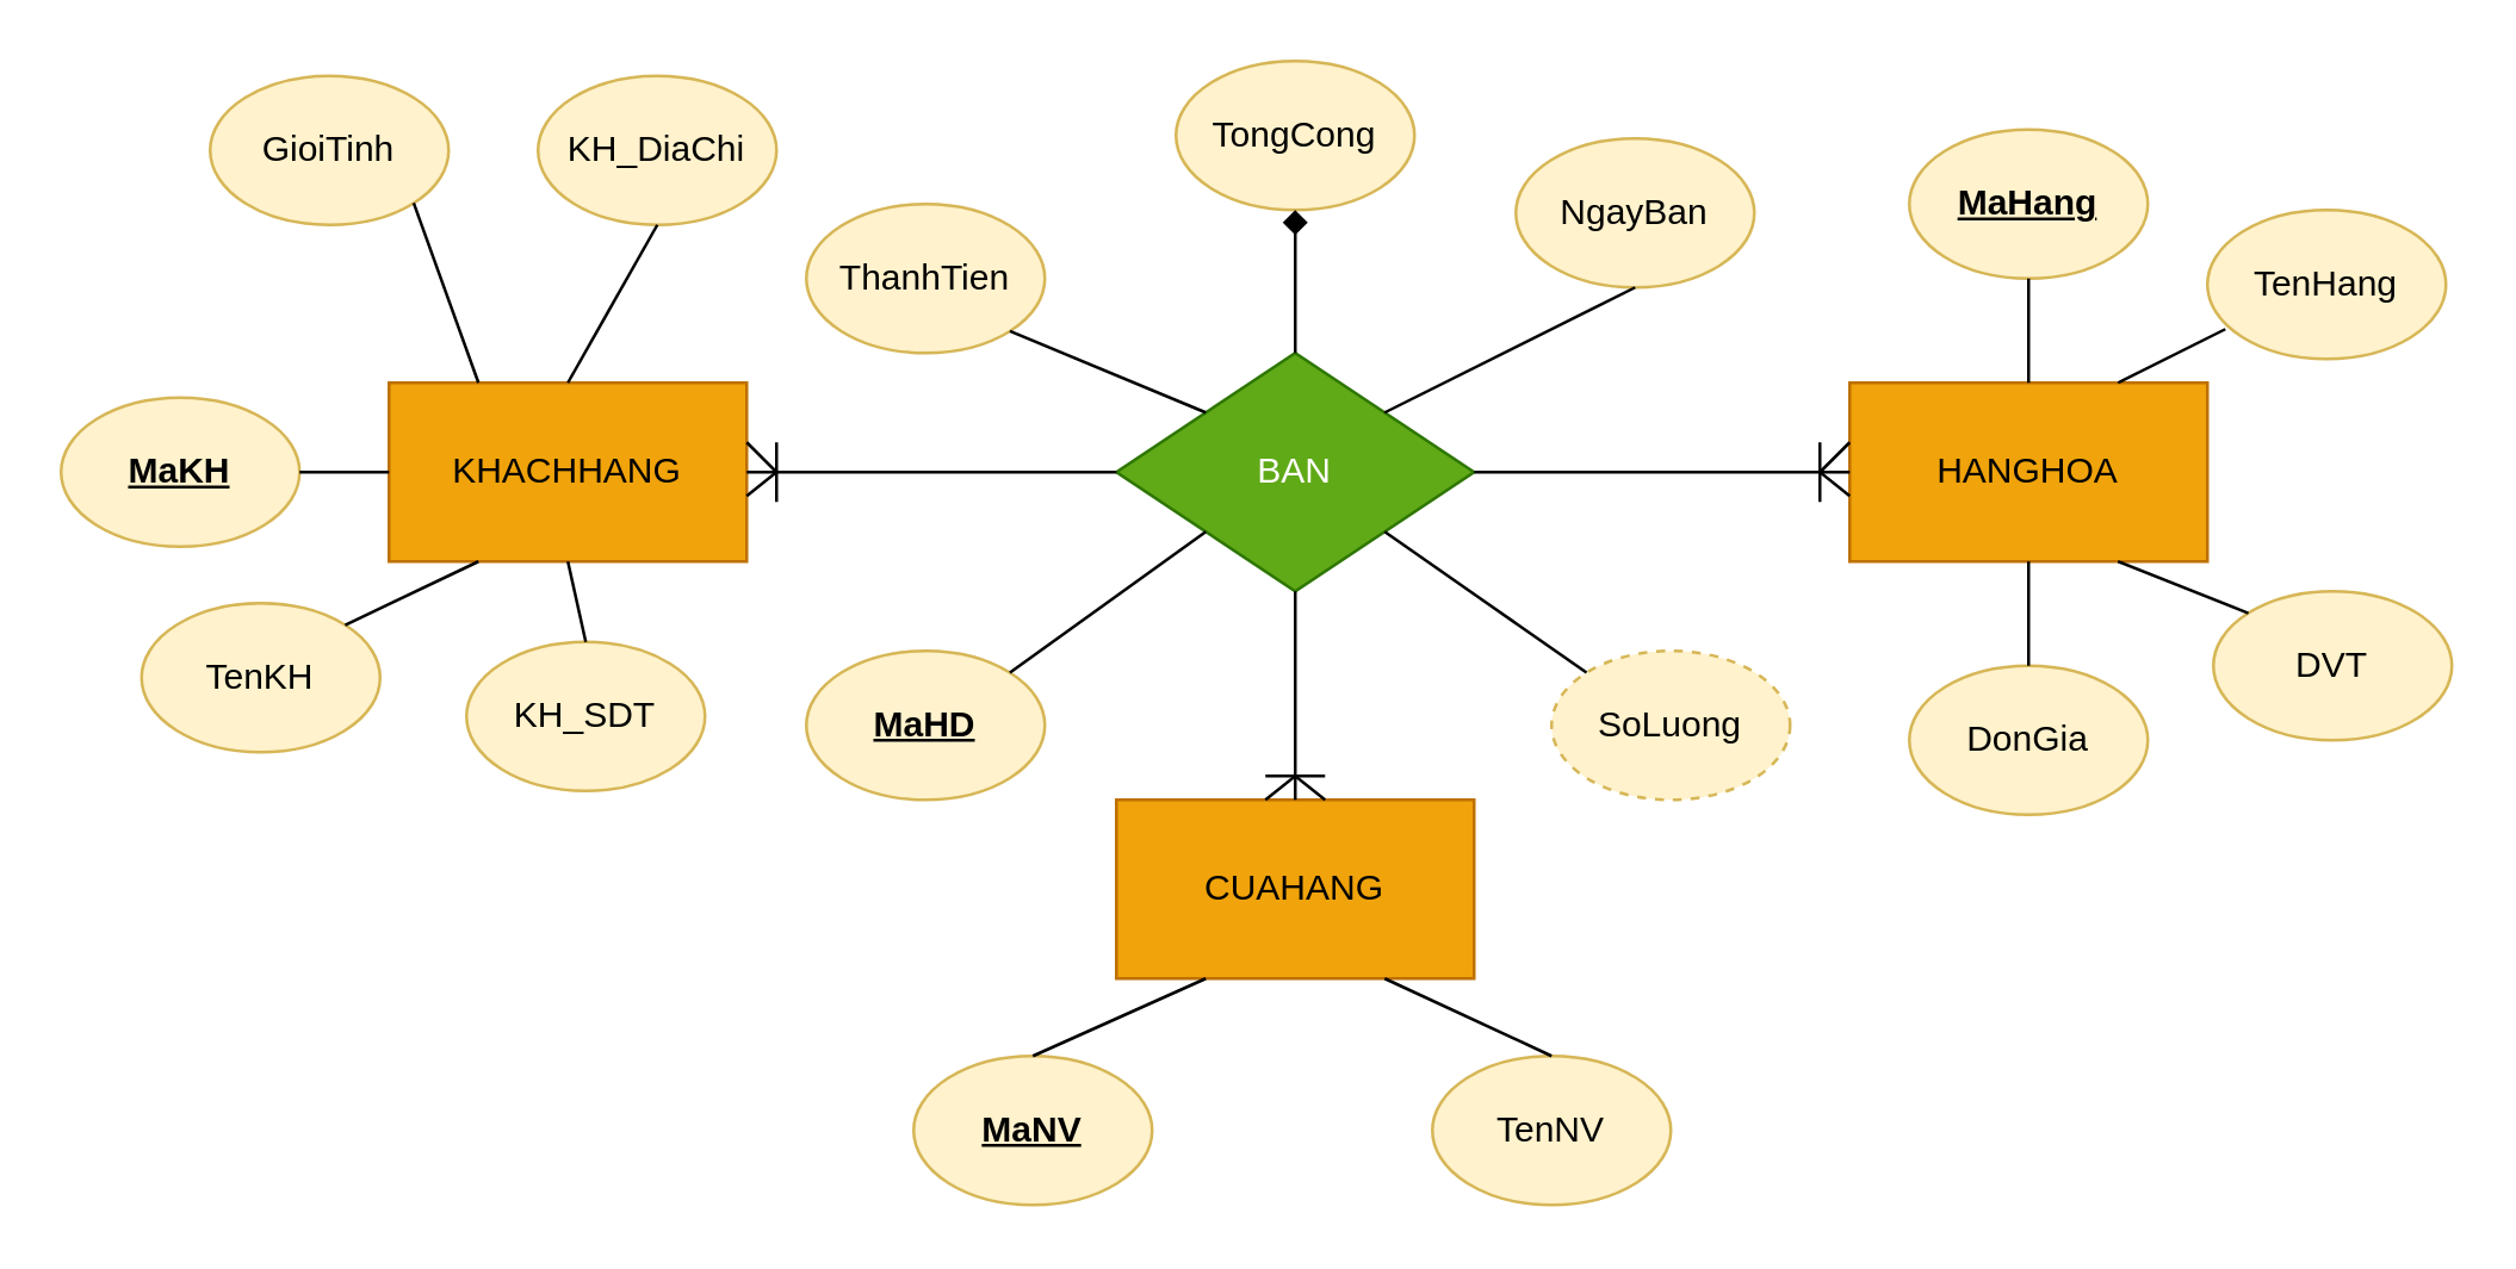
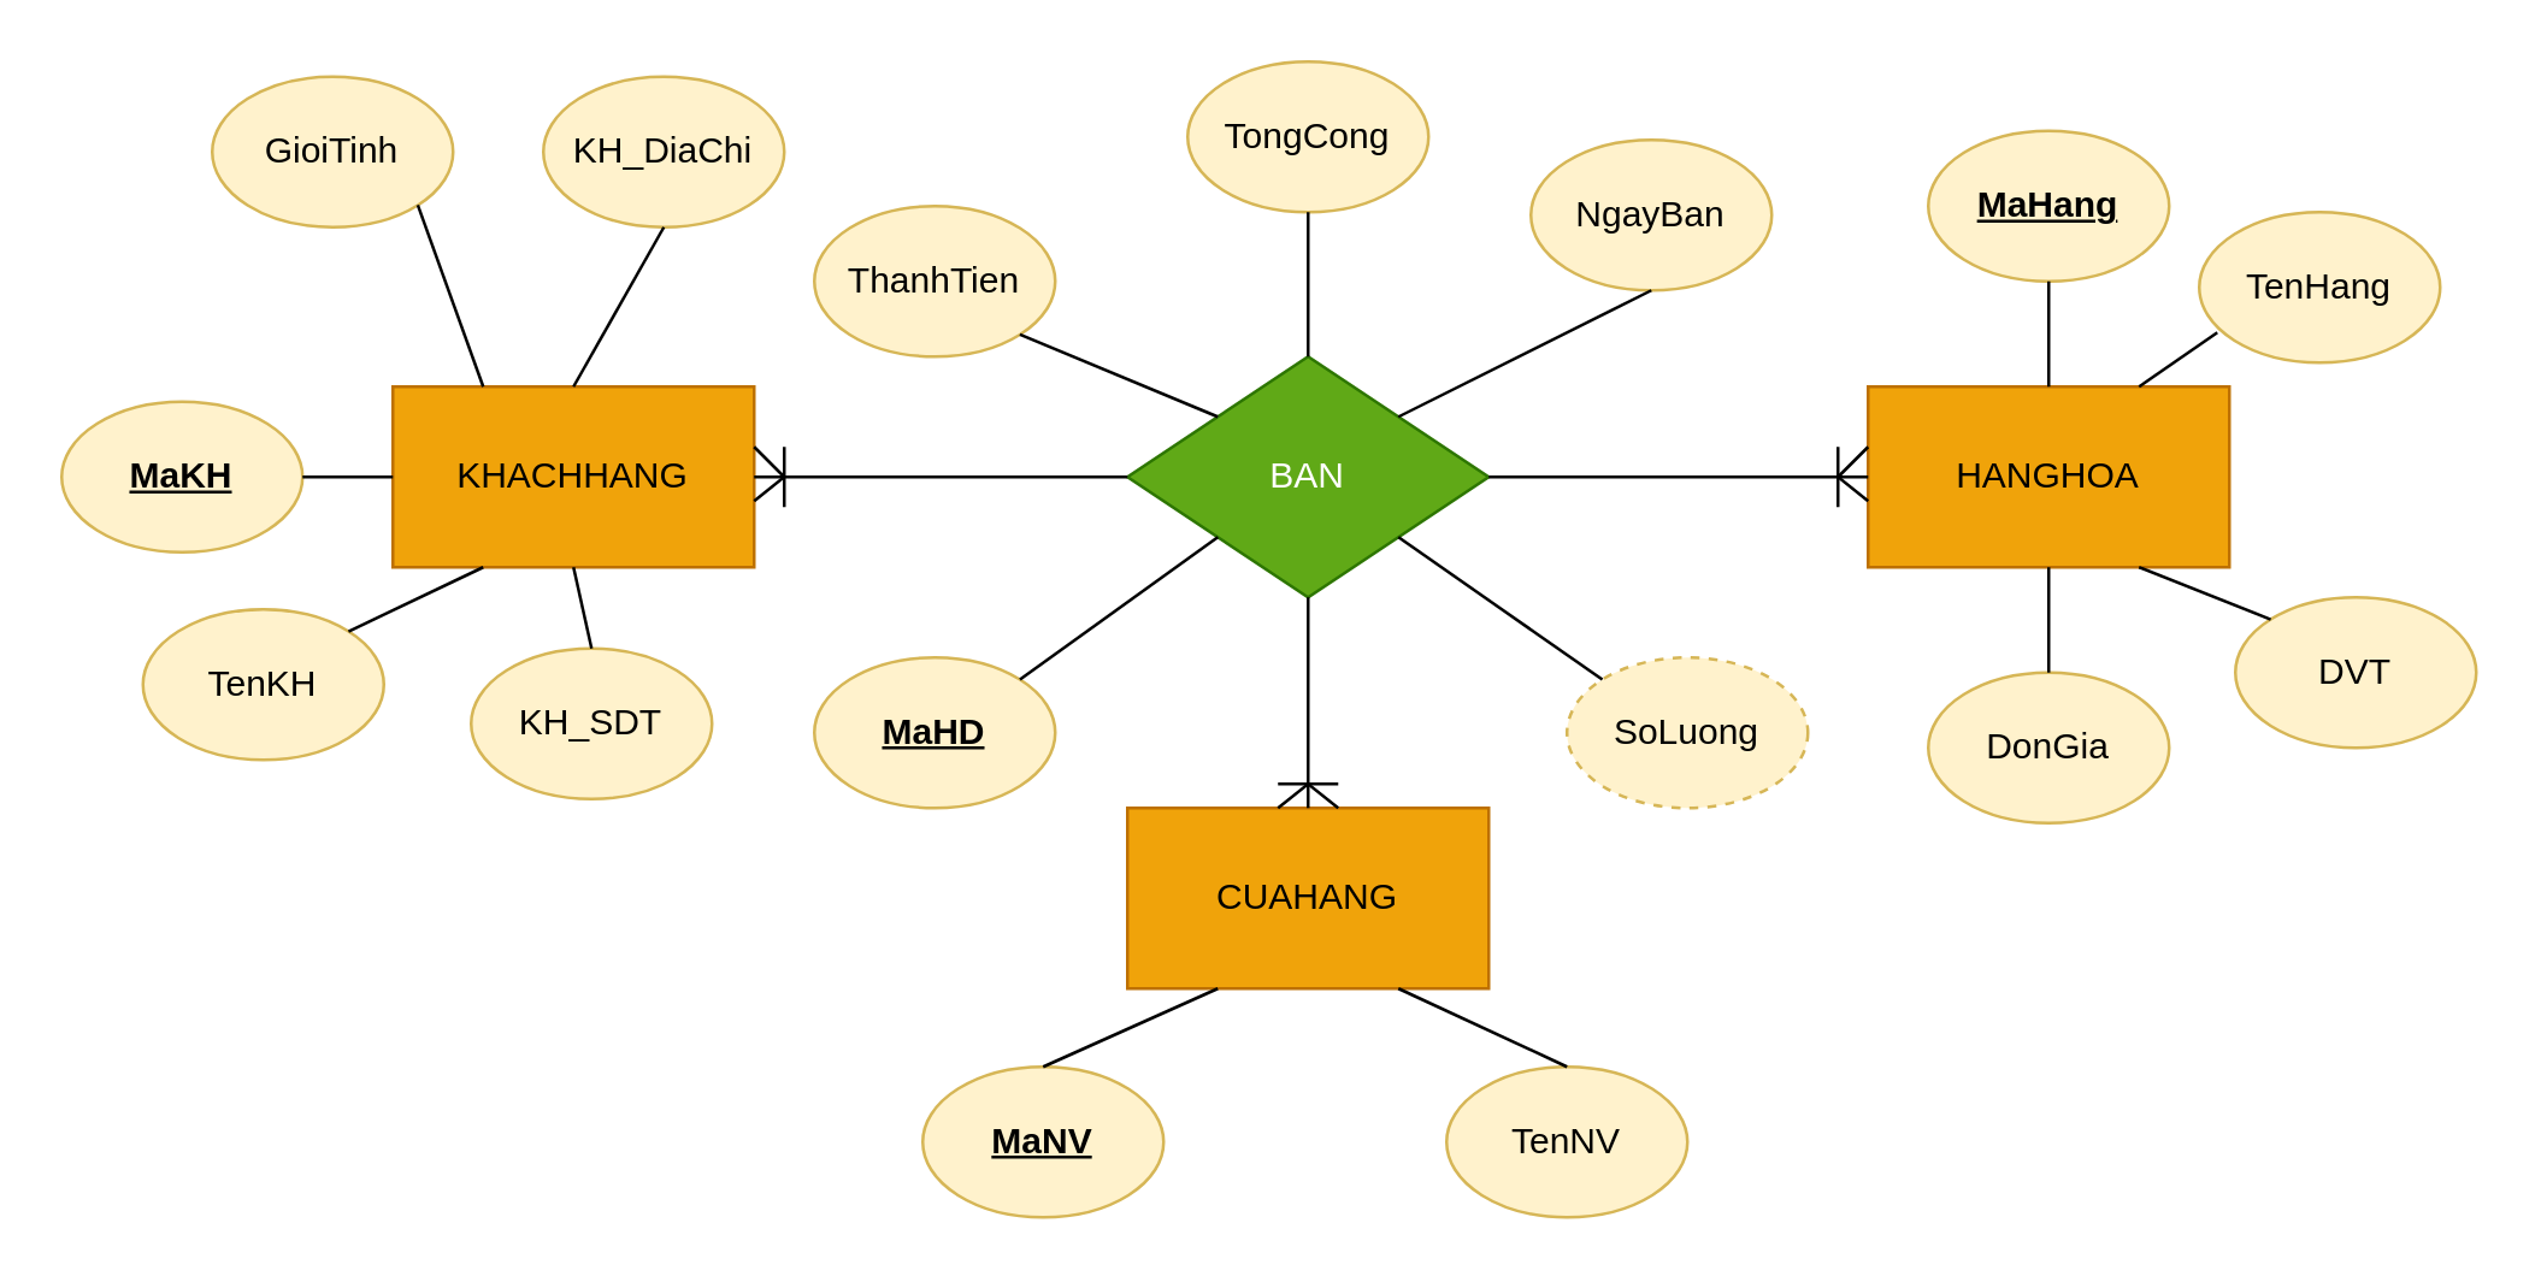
- <mxCell id="27" value="" style="endArrow=diamond;html=1;rounded=0;entryX=0.5;entryY=1;entryDx=0;entryDy=0;exitX=0.5;exitY=0;exitDx=0;exitDy=0;" parent="1" source="5" target="10" edge="1"><mxGeometry width="50" height="50" relative="1" as="geometry"><mxPoint x="420" y="128" as="sourcePoint" /><mxPoint x="360.001" y="78" as="targetPoint" /></mxGeometry></mxCell>
+ <mxCell id="27" value="" style="endArrow=none;html=1;rounded=0;entryX=0.5;entryY=1;entryDx=0;entryDy=0;exitX=0.5;exitY=0;exitDx=0;exitDy=0;" parent="1" source="5" target="10" edge="1"><mxGeometry width="50" height="50" relative="1" as="geometry"><mxPoint x="420" y="128" as="sourcePoint" /><mxPoint x="360.001" y="78" as="targetPoint" /></mxGeometry></mxCell>
- <mxCell id="19" value="TenHang" style="ellipse;whiteSpace=wrap;html=1;fillColor=#fff2cc;strokeColor=#d6b656;" parent="1" vertex="1"><mxGeometry x="740" y="70" width="80" height="50" as="geometry" /></mxCell>
+ <mxCell id="19" value="TenHang" style="ellipse;whiteSpace=wrap;html=1;fillColor=#fff2cc;strokeColor=#d6b656;" parent="1" vertex="1"><mxGeometry x="730" y="70" width="80" height="50" as="geometry" /></mxCell>
